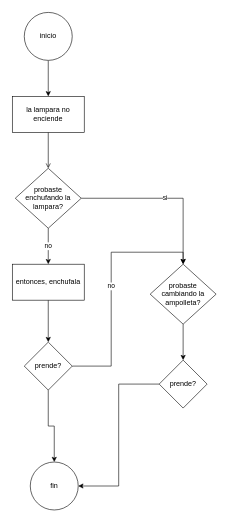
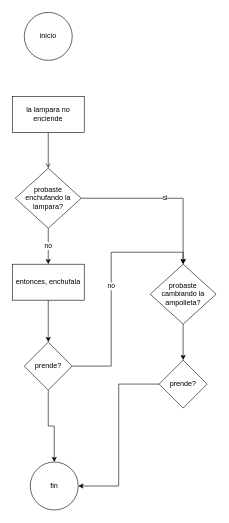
- <mxCell id="2" value="" style="edgeStyle=orthogonalEdgeStyle;rounded=0;orthogonalLoop=1;jettySize=auto;html=1;" edge="1" parent="1" source="3" target="5"><mxGeometry relative="1" as="geometry" /></mxCell>
